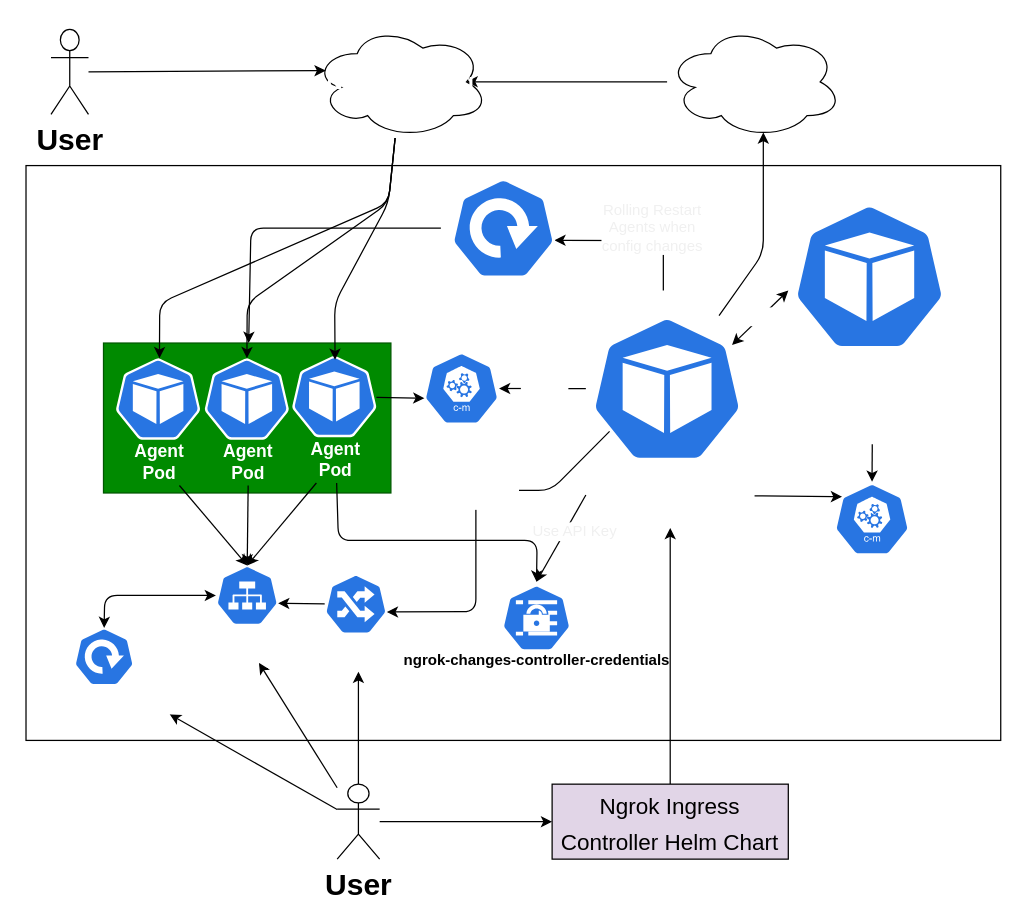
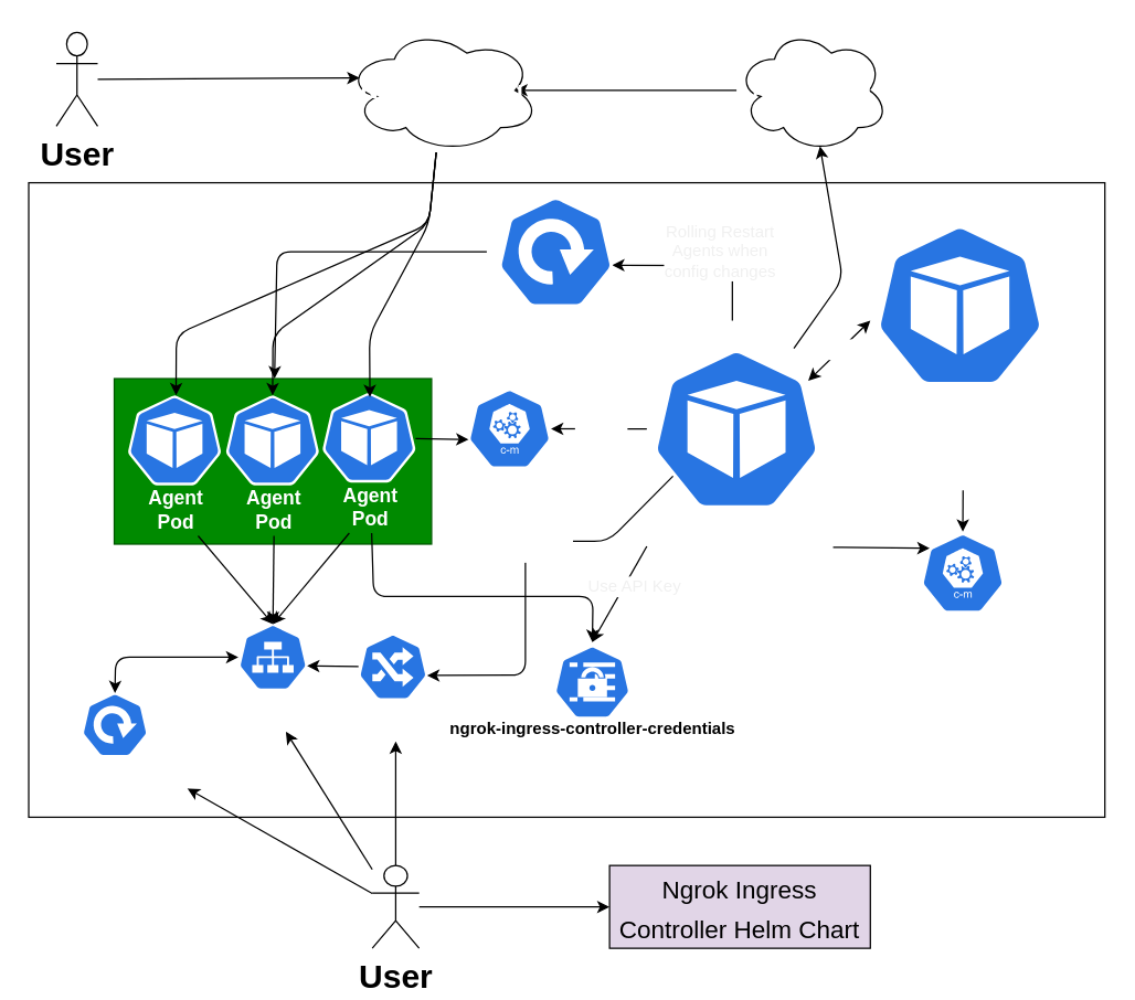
- <mxCell id="72" value="&lt;font style=&quot;font-size: 18px&quot;&gt;&lt;b&gt;Ngrok API&lt;/b&gt;&lt;/font&gt;" style="ellipse;shape=cloud;whiteSpace=wrap;html=1;labelBackgroundColor=none;fontSize=11;fontColor=#FFFFFF;" vertex="1" parent="1"><mxGeometry x="533" y="20" width="140" height="90" as="geometry" /></mxCell>
+ <mxCell id="72" value="&lt;font style=&quot;font-size: 18px&quot;&gt;&lt;b&gt;Ngrok API&lt;/b&gt;&lt;/font&gt;" style="ellipse;shape=cloud;whiteSpace=wrap;html=1;labelBackgroundColor=none;fontSize=11;fontColor=#FFFFFF;" vertex="1" parent="1"><mxGeometry x="533" y="20" width="110" height="90" as="geometry" /></mxCell>
- <mxCell id="63" value="&lt;b&gt;My K8S Ingress&lt;/b&gt;" style="text;html=1;strokeColor=none;fillColor=none;align=center;verticalAlign=middle;whiteSpace=wrap;rounded=0;labelBackgroundColor=none;fontSize=11;fontColor=#FFFFFF;" vertex="1" parent="61"><mxGeometry y="48" width="60" height="30" as="geometry" /></mxCell>
+ <mxCell id="63" value="&lt;b&gt;My K6S Ingress&lt;/b&gt;" style="text;html=1;strokeColor=none;fillColor=none;align=center;verticalAlign=middle;whiteSpace=wrap;rounded=0;labelBackgroundColor=none;fontSize=11;fontColor=#FFFFFF;" vertex="1" parent="61"><mxGeometry y="48" width="60" height="30" as="geometry" /></mxCell>
- <mxCell id="18" style="edgeStyle=none;html=1;fontSize=18;" edge="1" parent="1" source="19" target="23"><mxGeometry relative="1" as="geometry" /></mxCell>
- <mxCell id="12" value="&lt;b&gt;ngrok-changes-controller-credentials&lt;/b&gt;" style="text;html=1;strokeColor=none;fillColor=none;align=center;verticalAlign=middle;whiteSpace=wrap;rounded=0;" vertex="1" parent="10"><mxGeometry y="54" width="220" height="18" as="geometry" /></mxCell>
+ <mxCell id="12" value="&lt;b&gt;ngrok-ingress-controller-credentials&lt;/b&gt;" style="text;html=1;strokeColor=none;fillColor=none;align=center;verticalAlign=middle;whiteSpace=wrap;rounded=0;" vertex="1" parent="10"><mxGeometry y="54" width="220" height="18" as="geometry" /></mxCell>
